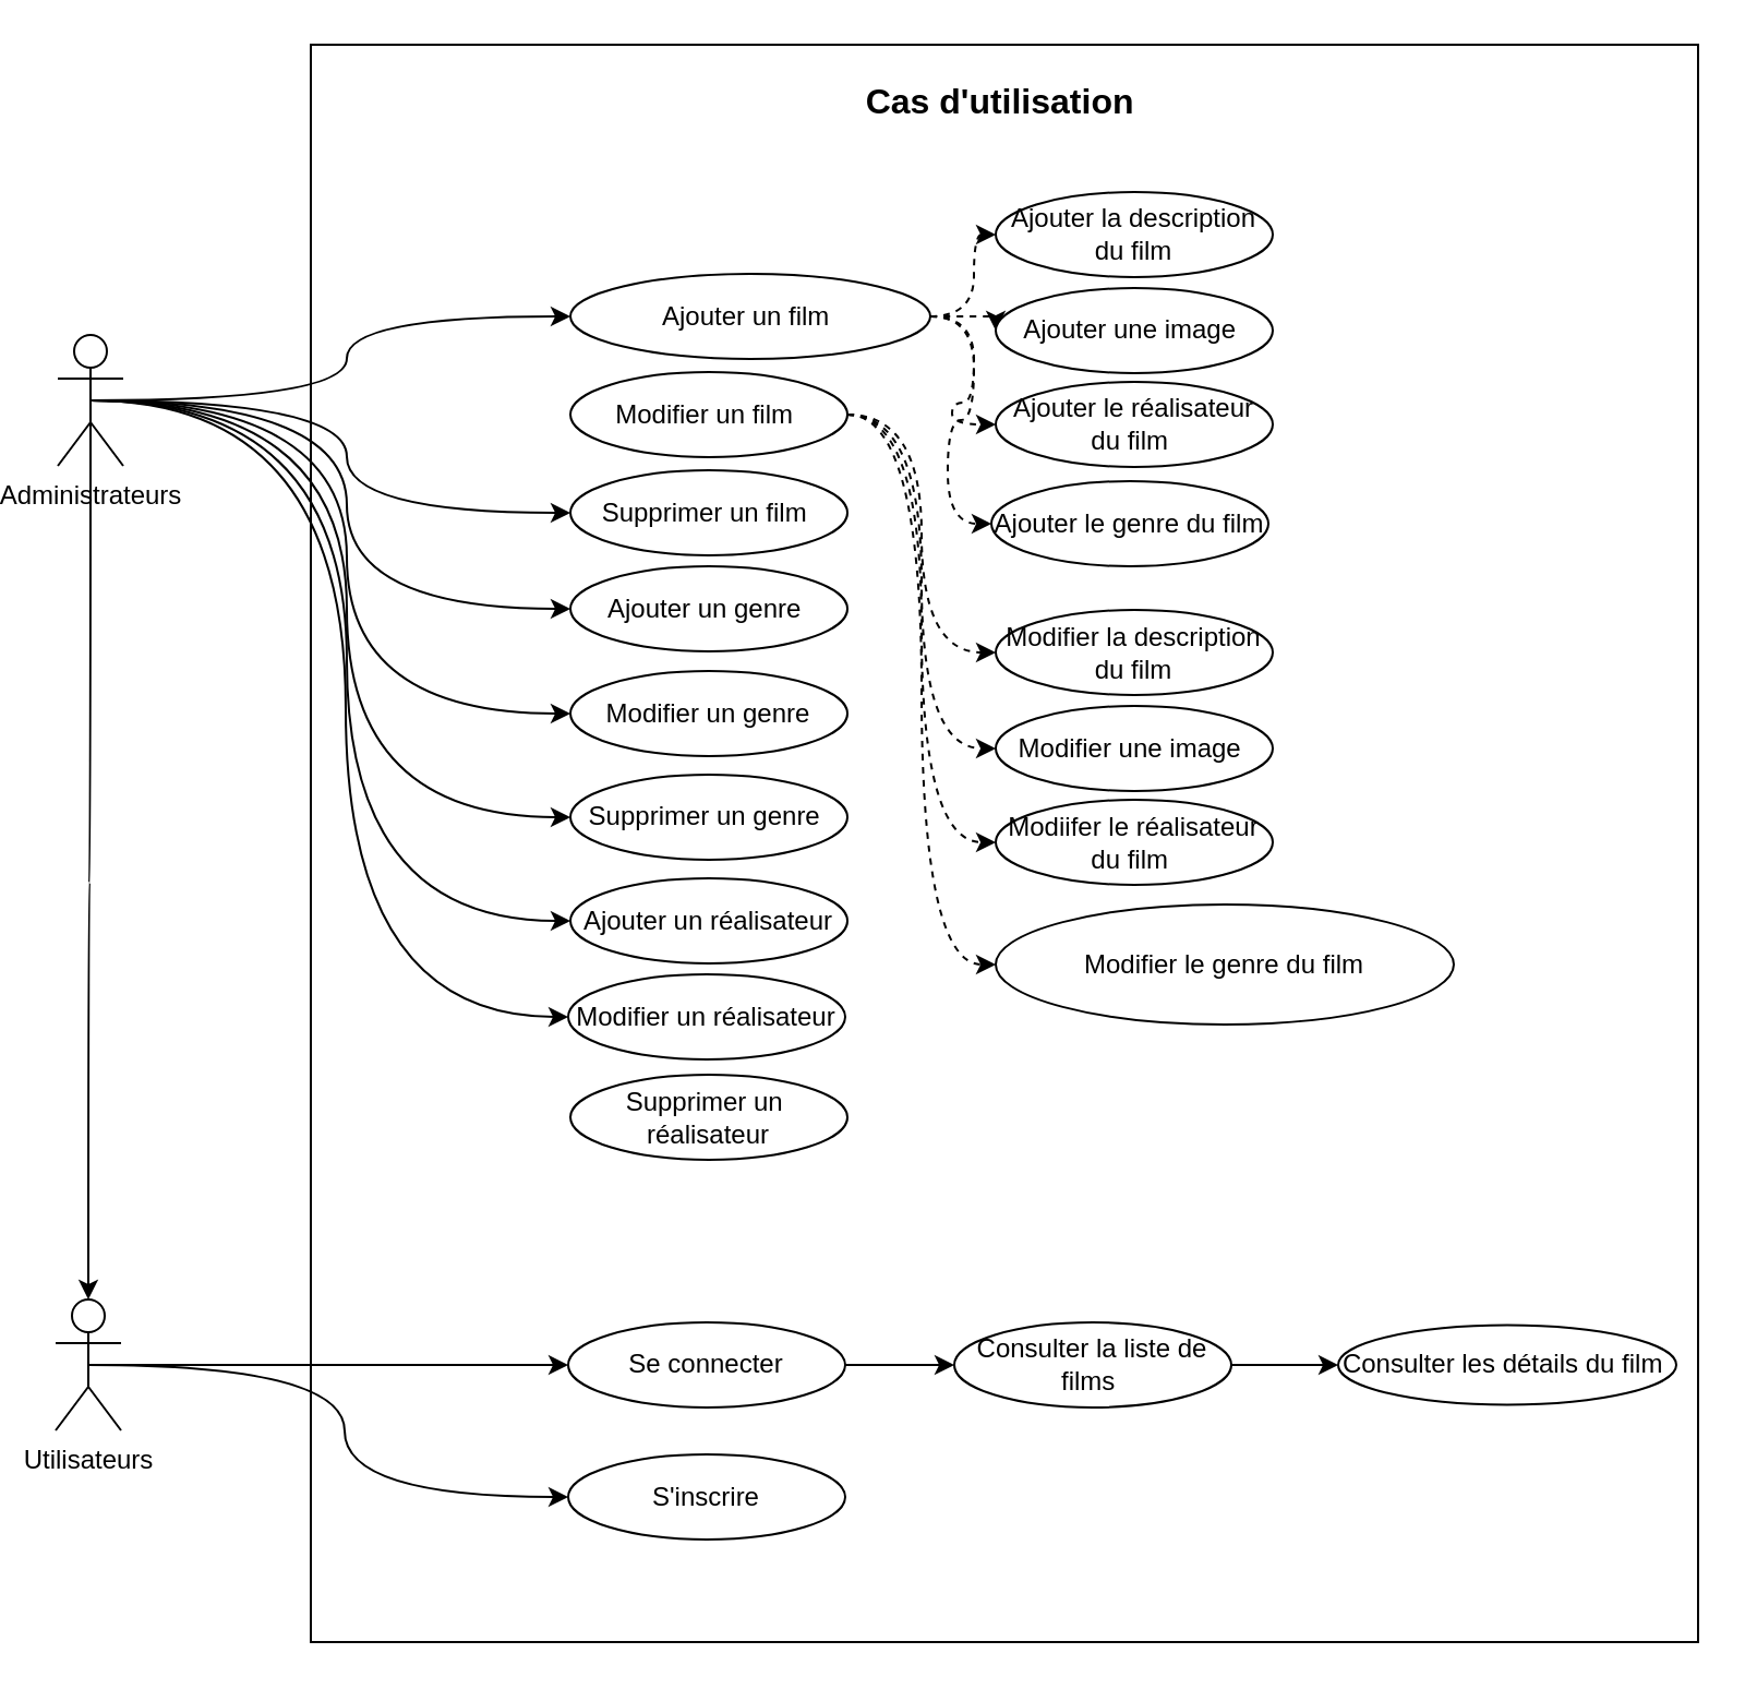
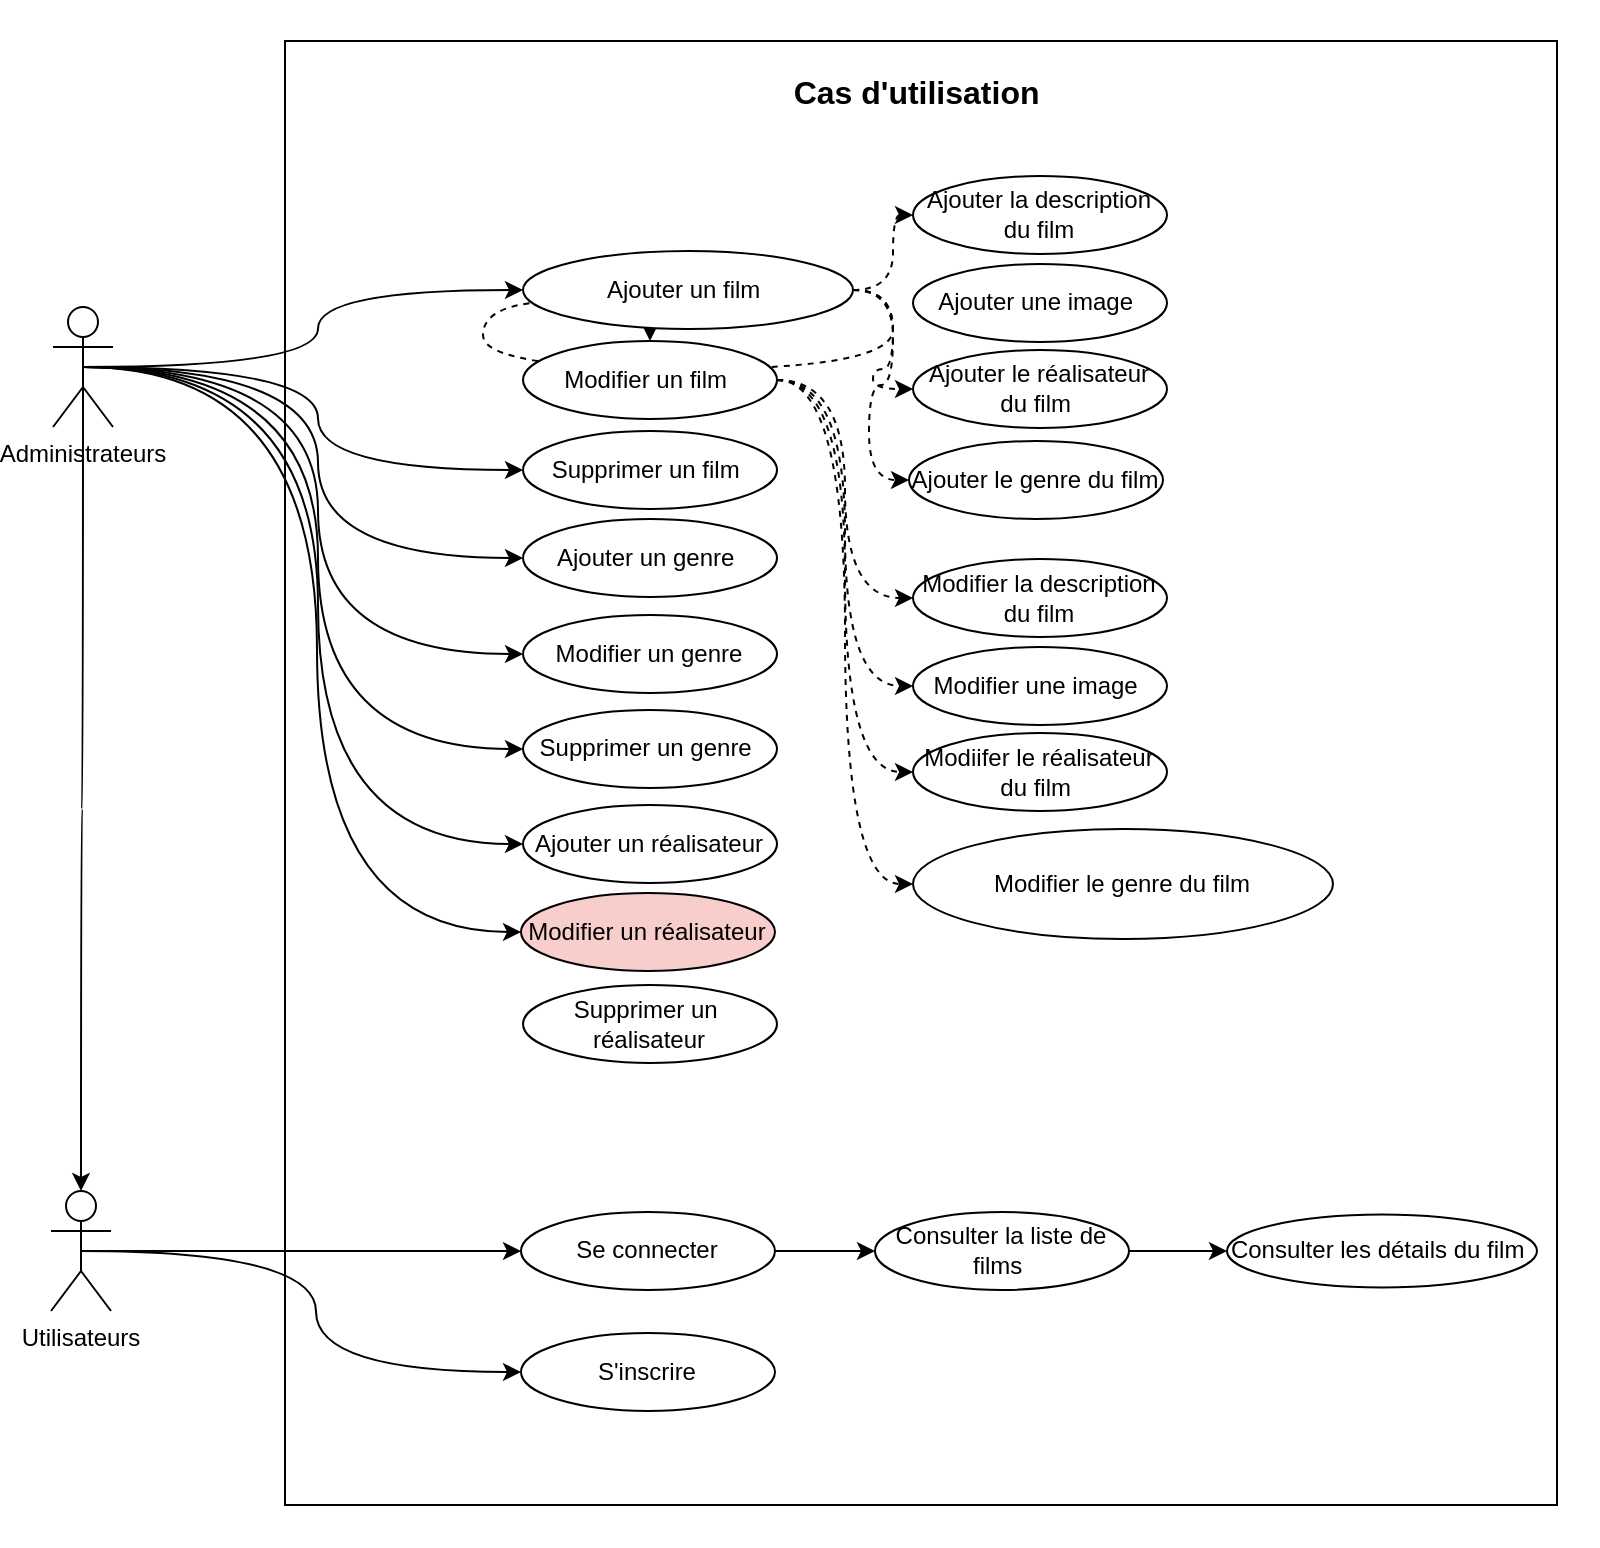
- <mxCell id="16" style="edgeStyle=orthogonalEdgeStyle;rounded=0;orthogonalLoop=1;jettySize=auto;html=1;exitX=1;exitY=0.5;exitDx=0;exitDy=0;entryX=0;entryY=0.5;entryDx=0;entryDy=0;curved=1;dashed=1;" edge="1" parent="1" source="19" target="38"><mxGeometry relative="1" as="geometry" /></mxCell>
+ <mxCell id="16" style="edgeStyle=orthogonalEdgeStyle;rounded=0;orthogonalLoop=1;jettySize=auto;html=1;exitX=1;exitY=0.5;exitDx=0;exitDy=0;curved=1;dashed=1;" edge="1" parent="1" source="19" target="24"><mxGeometry relative="1" as="geometry" /></mxCell>
- <mxCell id="35" value="Modifier un réalisateur" style="ellipse;whiteSpace=wrap;html=1;" vertex="1" parent="1"><mxGeometry x="255" y="446" width="127" height="39" as="geometry" /></mxCell>
+ <mxCell id="35" value="Modifier un réalisateur" style="ellipse;whiteSpace=wrap;html=1;fillColor=#f8cecc;" vertex="1" parent="1"><mxGeometry x="255" y="446" width="127" height="39" as="geometry" /></mxCell>
